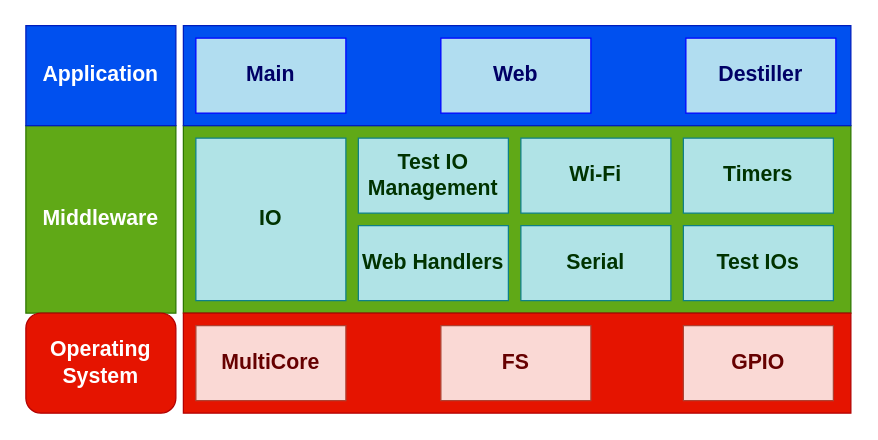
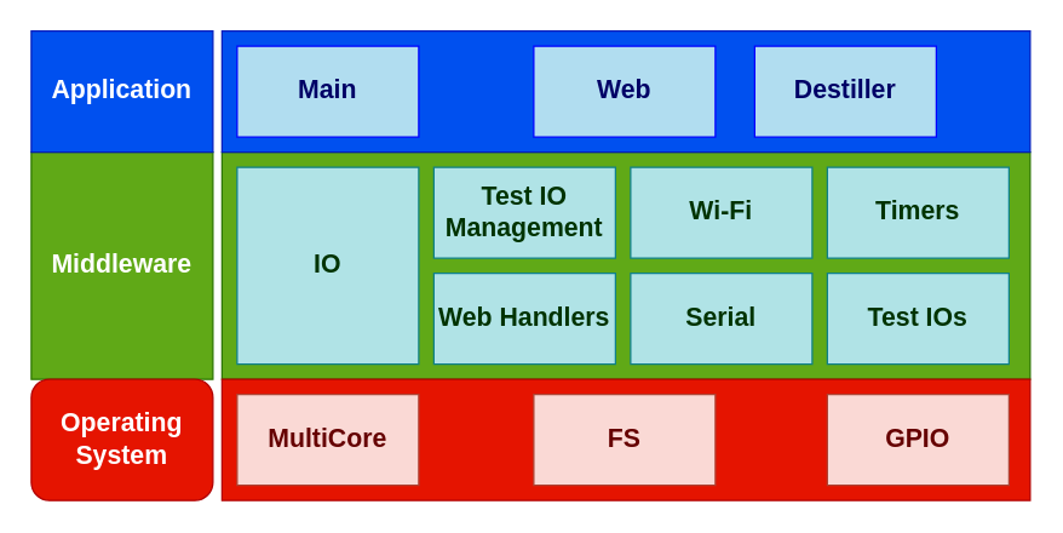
- <mxCell id="18" value="Destiller" style="rounded=0;whiteSpace=wrap;html=1;fontSize=17;fillColor=#b1ddf0;strokeColor=#0000FF;labelBorderColor=none;fontColor=#000066;fontStyle=1" parent="1" vertex="1"><mxGeometry x="548" y="30" width="120" height="60" as="geometry" /></mxCell>
+ <mxCell id="18" value="Destiller" style="rounded=0;whiteSpace=wrap;html=1;fontSize=17;fillColor=#b1ddf0;strokeColor=#0000FF;labelBorderColor=none;fontColor=#000066;fontStyle=1" parent="1" vertex="1"><mxGeometry x="498" y="30" width="120" height="60" as="geometry" /></mxCell>
